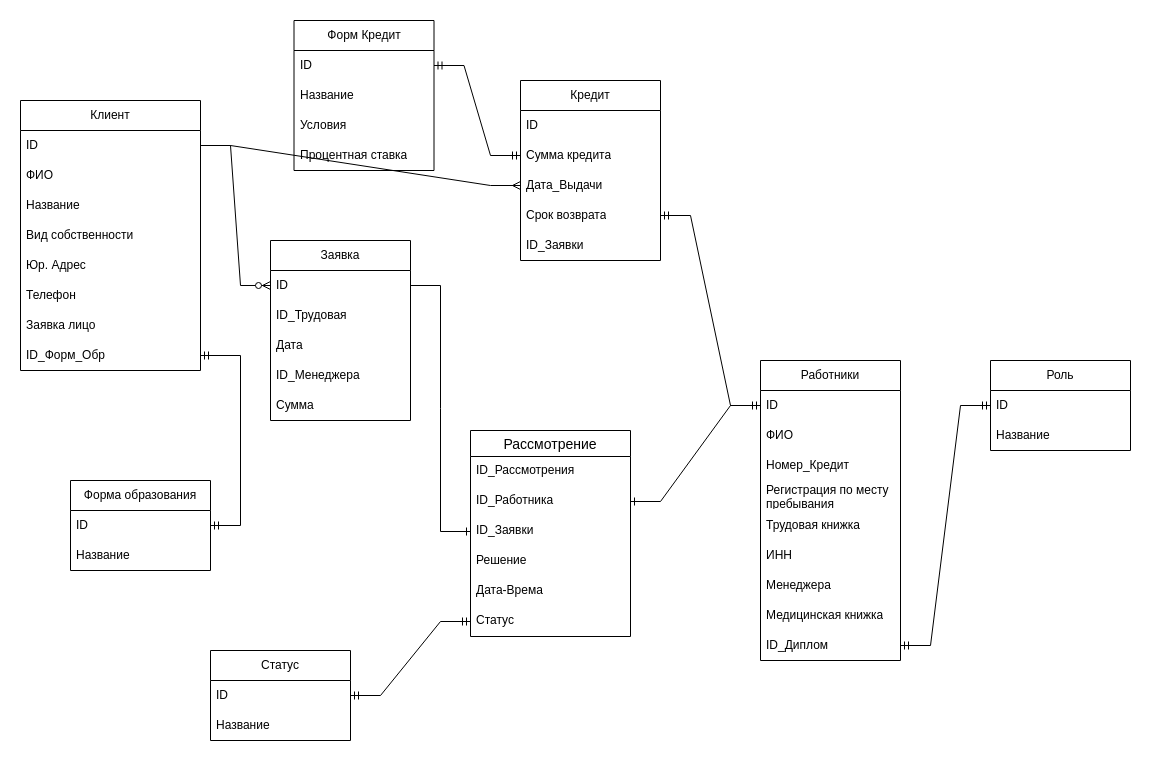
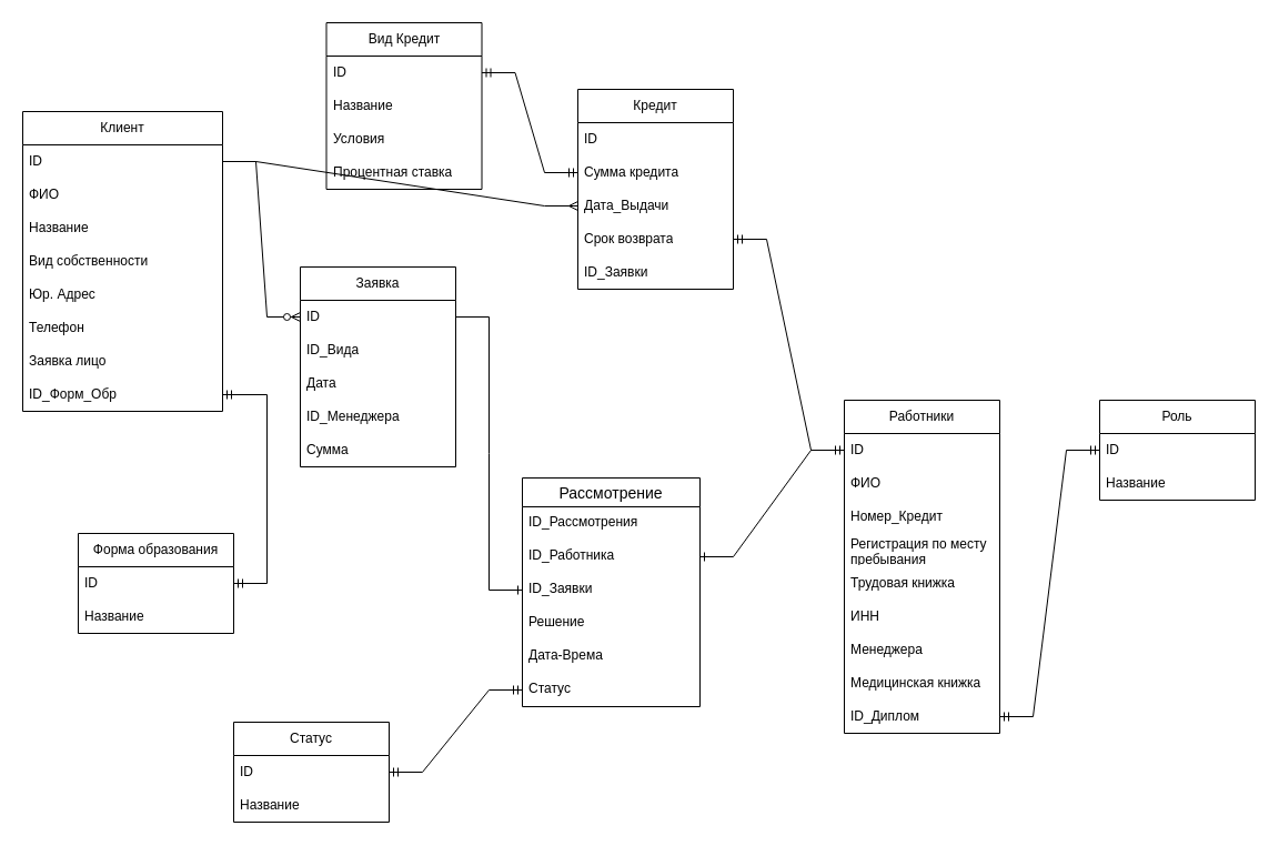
- <mxCell id="11" value="Форм Кредит" style="swimlane;fontStyle=0;childLayout=stackLayout;horizontal=1;startSize=30;horizontalStack=0;resizeParent=1;resizeParentMax=0;resizeLast=0;collapsible=1;marginBottom=0;whiteSpace=wrap;html=1;" parent="1" vertex="1"><mxGeometry x="293.5" width="140" height="150" as="geometry" y="20" /></mxCell>
+ <mxCell id="11" value="Вид Кредит" style="swimlane;fontStyle=0;childLayout=stackLayout;horizontal=1;startSize=30;horizontalStack=0;resizeParent=1;resizeParentMax=0;resizeLast=0;collapsible=1;marginBottom=0;whiteSpace=wrap;html=1;" parent="1" vertex="1"><mxGeometry x="293.5" width="140" height="150" as="geometry" y="20" /></mxCell>
- <mxCell id="24" value="ID_Трудовая" style="text;strokeColor=none;fillColor=none;align=left;verticalAlign=middle;spacingLeft=4;spacingRight=4;overflow=hidden;points=[[0,0.5],[1,0.5]];portConstraint=eastwest;rotatable=0;whiteSpace=wrap;html=1;" parent="22" vertex="1"><mxGeometry y="60" width="140" height="30" as="geometry" /></mxCell>
+ <mxCell id="24" value="ID_Вида" style="text;strokeColor=none;fillColor=none;align=left;verticalAlign=middle;spacingLeft=4;spacingRight=4;overflow=hidden;points=[[0,0.5],[1,0.5]];portConstraint=eastwest;rotatable=0;whiteSpace=wrap;html=1;" parent="22" vertex="1"><mxGeometry y="60" width="140" height="30" as="geometry" /></mxCell>
